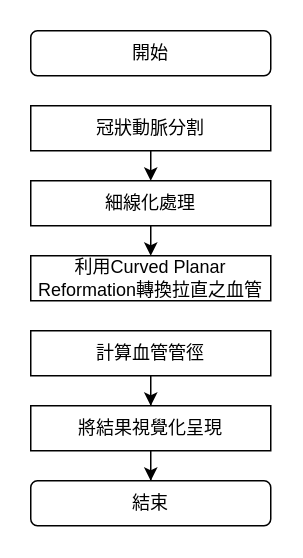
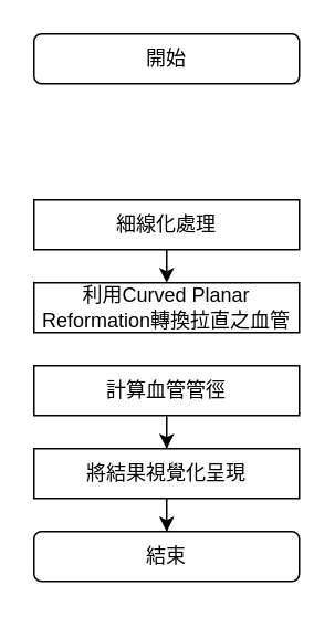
- <mxCell id="3" value="冠狀動脈分割" style="rounded=0;whiteSpace=wrap;html=1;" parent="1" vertex="1"><mxGeometry x="20" y="70" width="160" height="30" as="geometry" /></mxCell>
- <mxCell id="13" style="edgeStyle=orthogonalEdgeStyle;rounded=0;orthogonalLoop=1;jettySize=auto;html=1;entryX=0.5;entryY=0;entryDx=0;entryDy=0;exitX=0.5;exitY=1;exitDx=0;exitDy=0;" parent="1" source="3" target="5" edge="1"><mxGeometry relative="1" as="geometry"><mxPoint x="100.029" y="0" as="sourcePoint" /></mxGeometry></mxCell>
